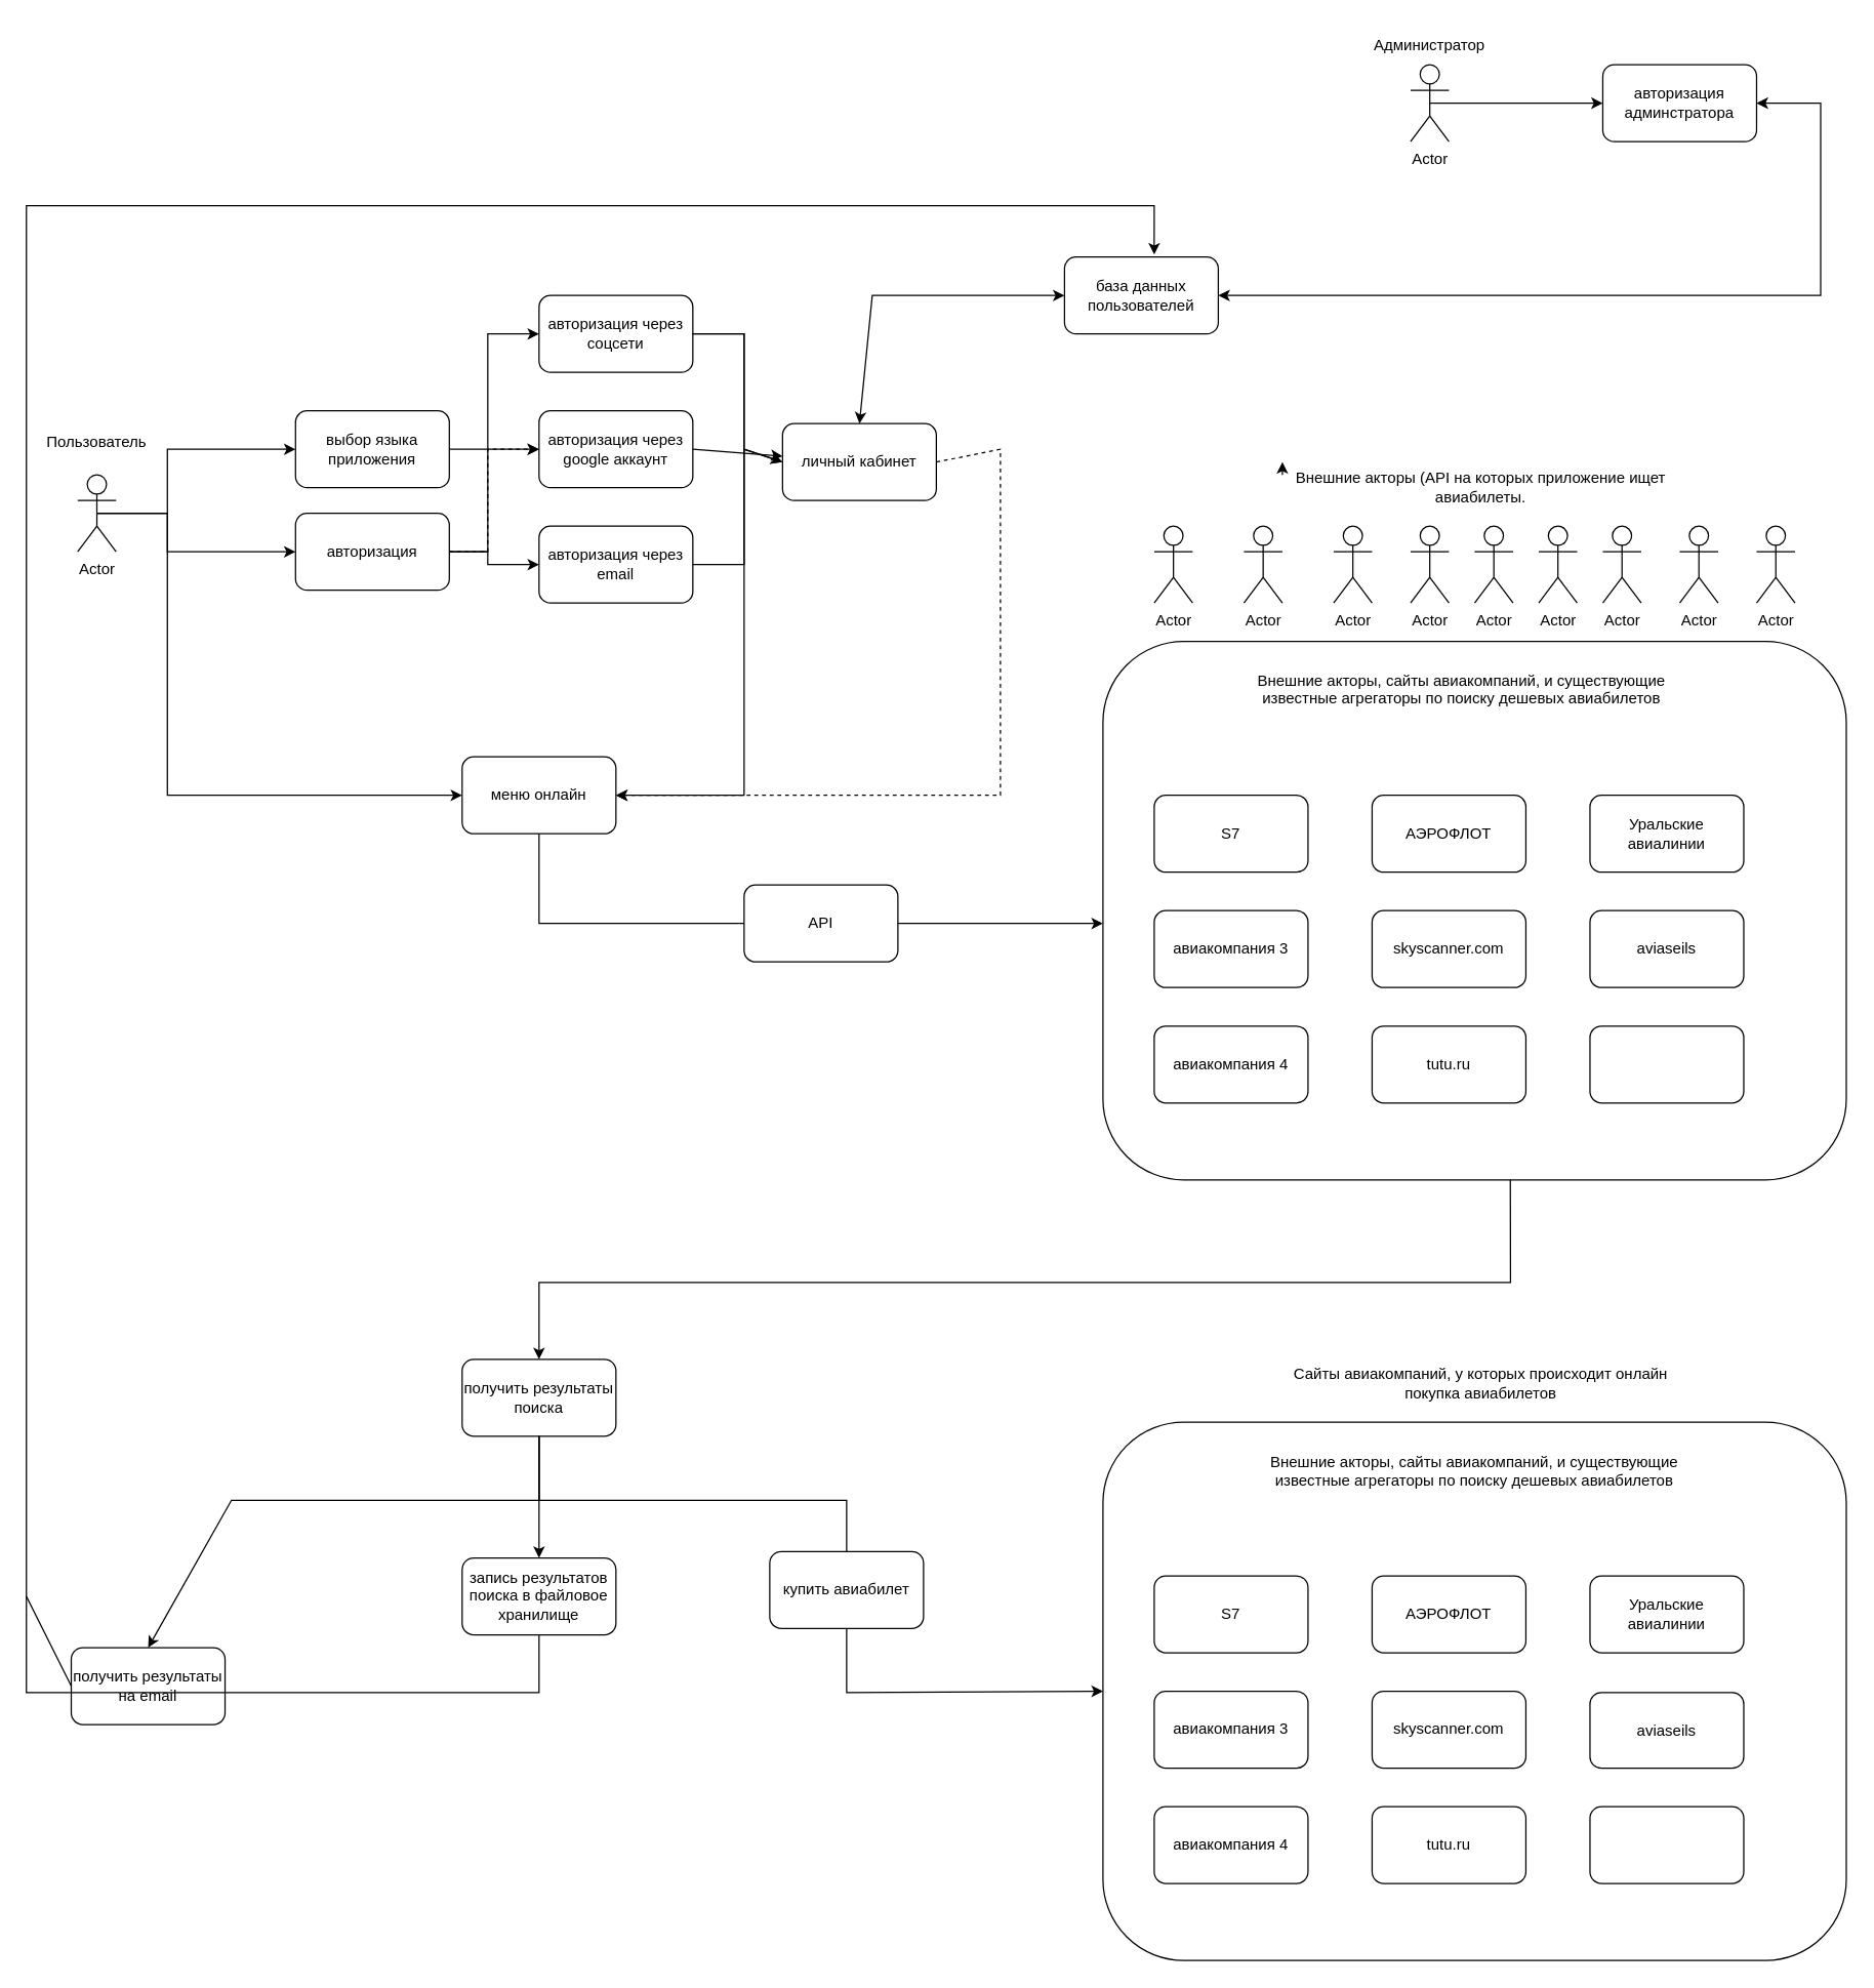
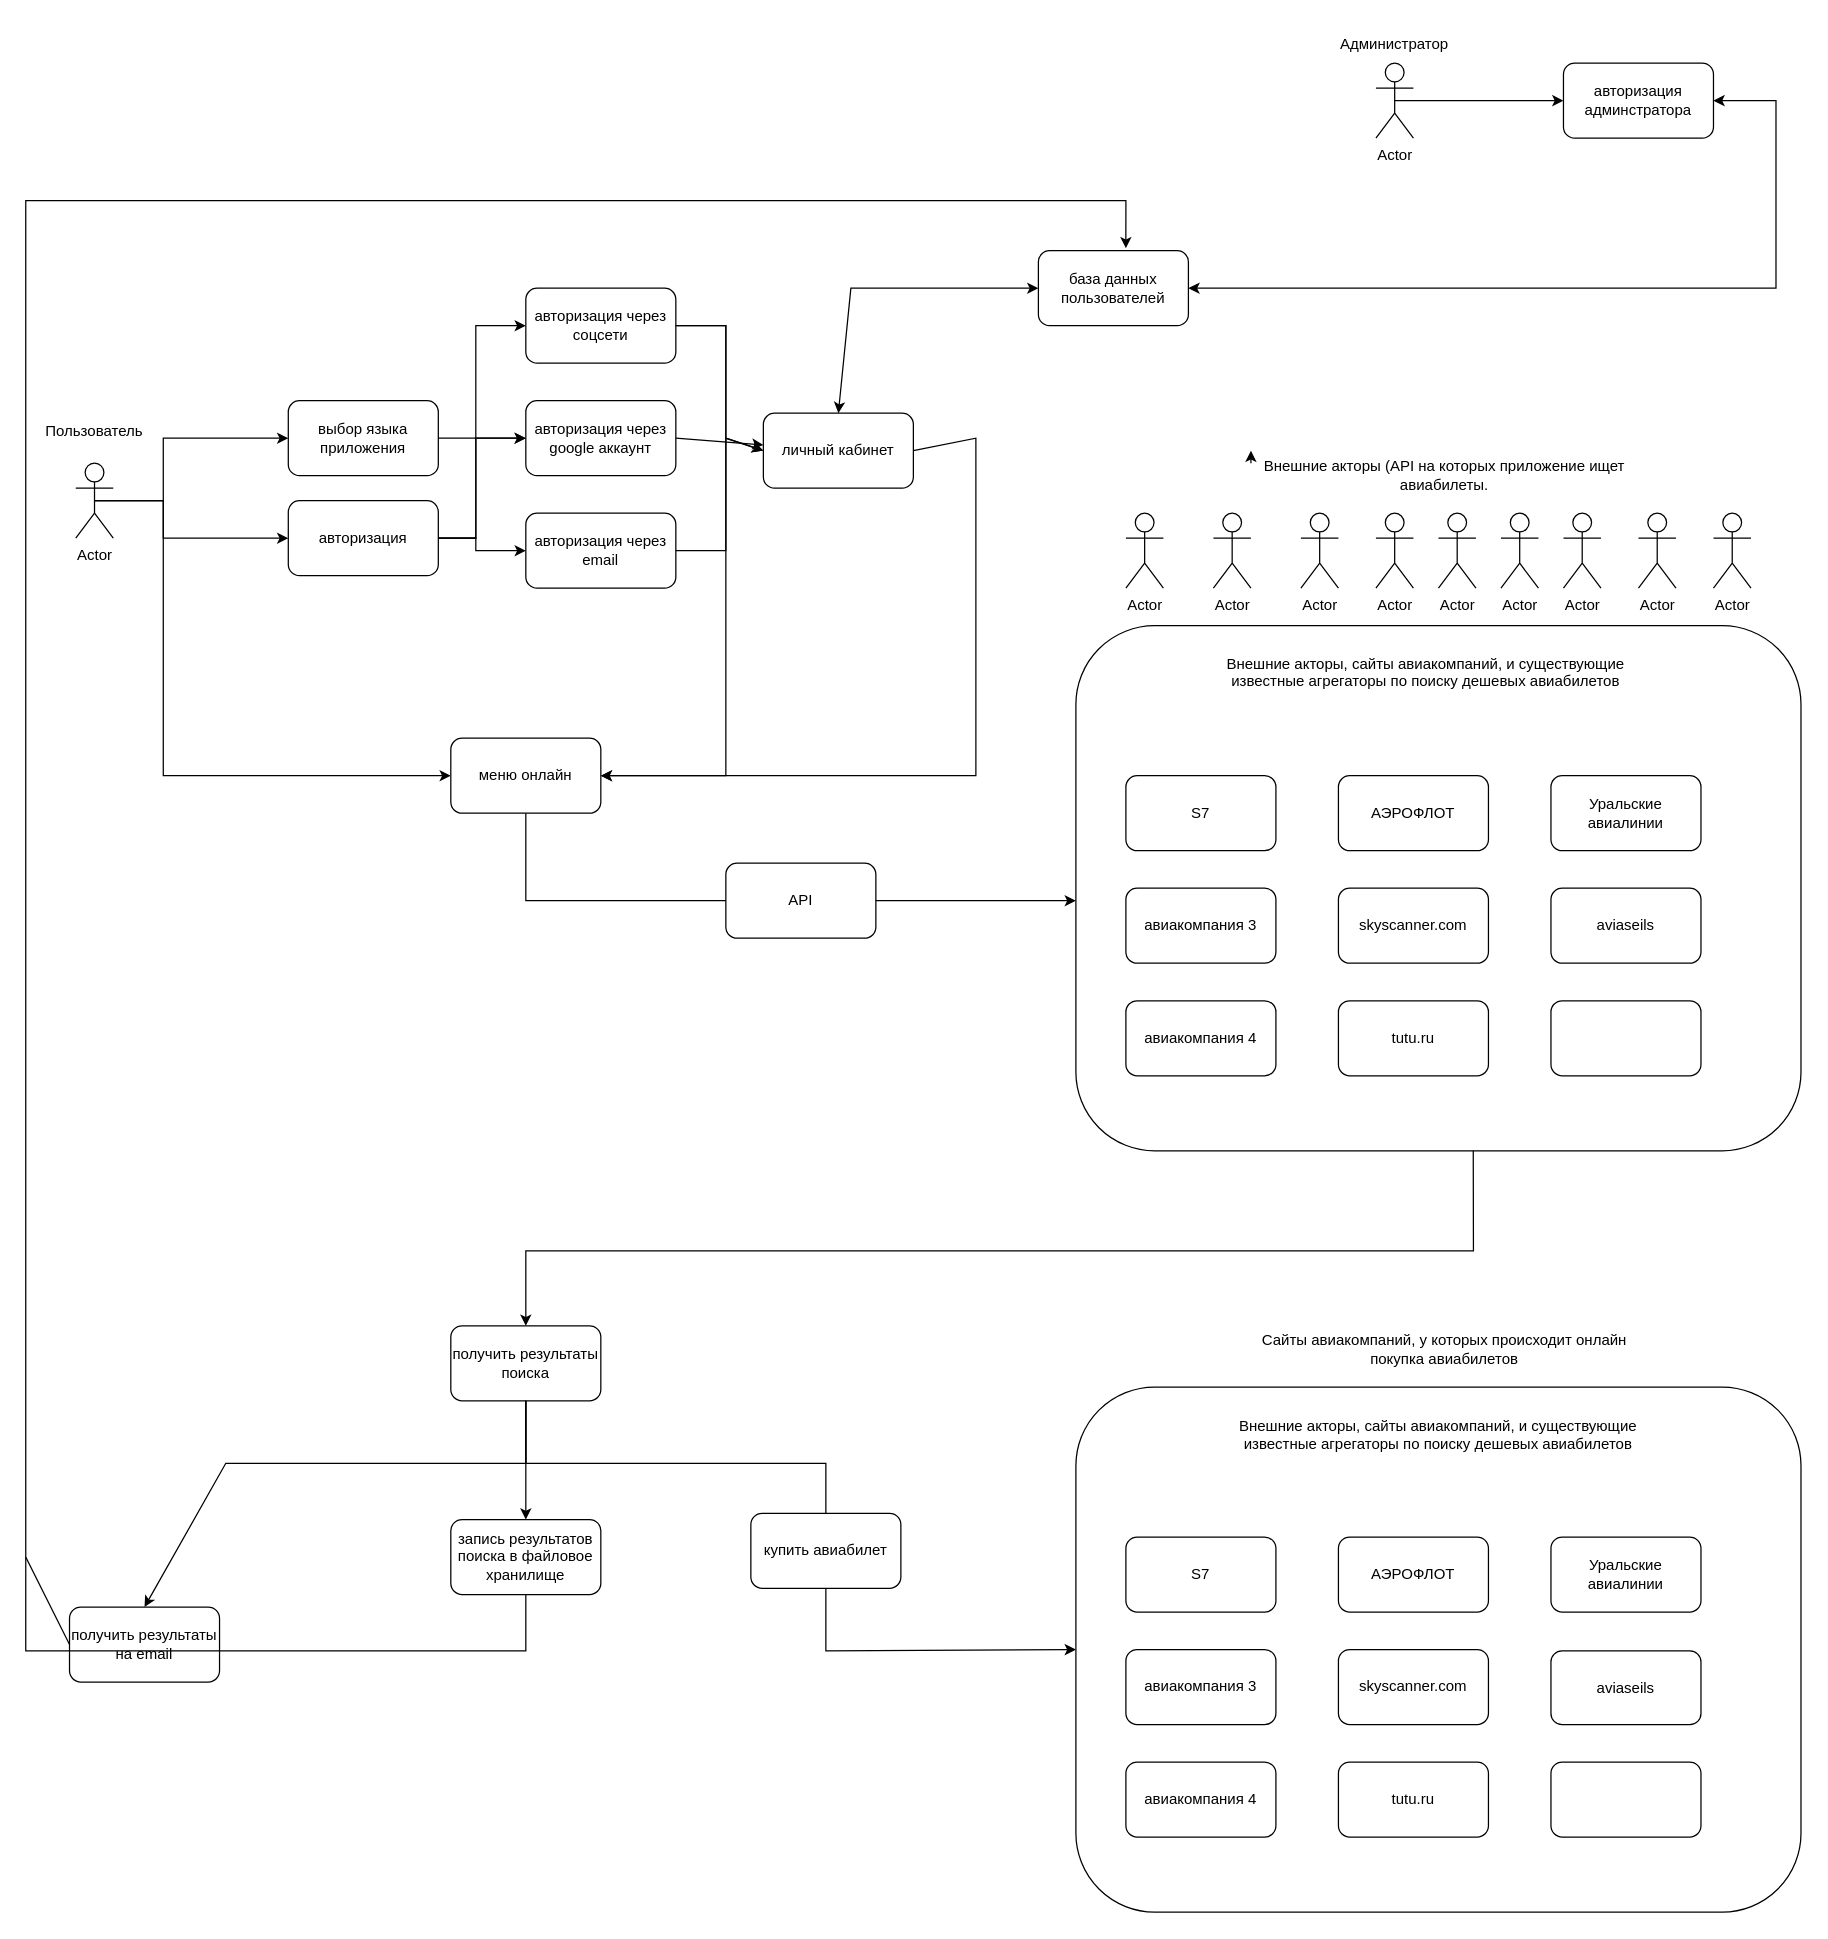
- <mxCell id="13" value="" style="endArrow=classic;html=1;rounded=0;entryX=0;entryY=0.5;entryDx=0;entryDy=0;exitX=1;exitY=0.5;exitDx=0;exitDy=0;dashed=1;" edge="1" parent="1" source="5" target="12"><mxGeometry width="50" height="50" relative="1" as="geometry"><mxPoint x="320" y="710" as="sourcePoint" /><mxPoint x="370" y="660" as="targetPoint" /><Array as="points"><mxPoint x="380" y="430" /><mxPoint x="380" y="350" /></Array></mxGeometry></mxCell>
+ <mxCell id="13" value="" style="endArrow=classic;html=1;rounded=0;entryX=0;entryY=0.5;entryDx=0;entryDy=0;exitX=1;exitY=0.5;exitDx=0;exitDy=0;" edge="1" parent="1" source="5" target="12"><mxGeometry width="50" height="50" relative="1" as="geometry"><mxPoint x="320" y="710" as="sourcePoint" /><mxPoint x="370" y="660" as="targetPoint" /><Array as="points"><mxPoint x="380" y="430" /><mxPoint x="380" y="350" /></Array></mxGeometry></mxCell>
- <mxCell id="20" value="" style="endArrow=classic;html=1;rounded=0;exitX=1;exitY=0.5;exitDx=0;exitDy=0;entryX=1;entryY=0.5;entryDx=0;entryDy=0;dashed=1;" edge="1" parent="1" source="17" target="6"><mxGeometry width="50" height="50" relative="1" as="geometry"><mxPoint x="800" y="340" as="sourcePoint" /><mxPoint x="520" y="580" as="targetPoint" /><Array as="points"><mxPoint x="780" y="350" /><mxPoint x="780" y="520" /><mxPoint x="780" y="620" /><mxPoint x="580" y="620" /></Array></mxGeometry></mxCell>
+ <mxCell id="20" value="" style="endArrow=classic;html=1;rounded=0;exitX=1;exitY=0.5;exitDx=0;exitDy=0;entryX=1;entryY=0.5;entryDx=0;entryDy=0;" edge="1" parent="1" source="17" target="6"><mxGeometry width="50" height="50" relative="1" as="geometry"><mxPoint x="800" y="340" as="sourcePoint" /><mxPoint x="520" y="580" as="targetPoint" /><Array as="points"><mxPoint x="780" y="350" /><mxPoint x="780" y="520" /><mxPoint x="780" y="620" /><mxPoint x="580" y="620" /></Array></mxGeometry></mxCell>
